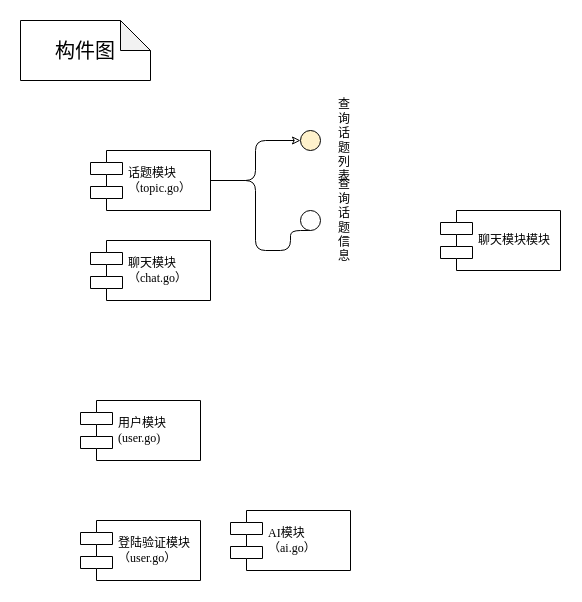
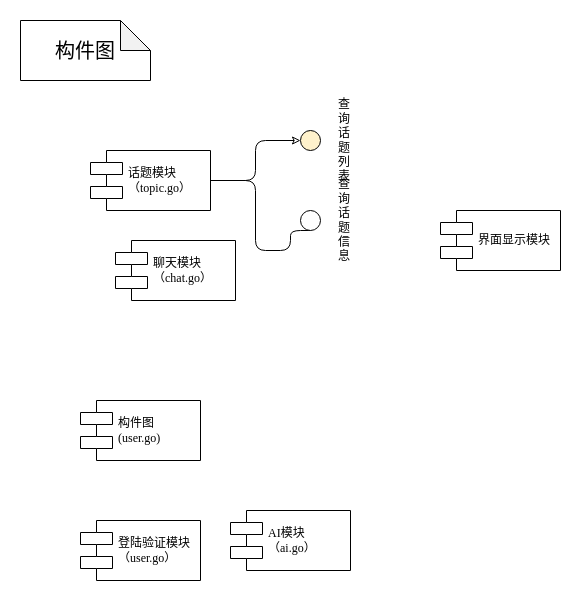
- <mxCell id="11" value="聊天模块&lt;span style=&quot;background-color: initial;&quot;&gt;模块&lt;/span&gt;" style="shape=component;align=left;spacingLeft=36;rounded=0;shadow=0;comic=0;labelBackgroundColor=none;strokeWidth=1;fontFamily=Verdana;fontSize=12;html=1;" vertex="1" parent="1"><mxGeometry x="440" y="210" width="120" height="60" as="geometry" /></mxCell>
+ <mxCell id="11" value="界面显示&lt;span style=&quot;background-color: initial;&quot;&gt;模块&lt;/span&gt;" style="shape=component;align=left;spacingLeft=36;rounded=0;shadow=0;comic=0;labelBackgroundColor=none;strokeWidth=1;fontFamily=Verdana;fontSize=12;html=1;" vertex="1" parent="1"><mxGeometry x="440" y="210" width="120" height="60" as="geometry" /></mxCell>
- <mxCell id="2" value="聊天模块&lt;div&gt;（chat.go）&lt;/div&gt;" style="shape=component;align=left;spacingLeft=36;rounded=0;shadow=0;comic=0;labelBackgroundColor=none;strokeWidth=1;fontFamily=Verdana;fontSize=12;html=1;" parent="1" vertex="1"><mxGeometry x="90" y="240" width="120" height="60" as="geometry" /></mxCell>
+ <mxCell id="2" value="聊天模块&lt;div&gt;（chat.go）&lt;/div&gt;" style="shape=component;align=left;spacingLeft=36;rounded=0;shadow=0;comic=0;labelBackgroundColor=none;strokeWidth=1;fontFamily=Verdana;fontSize=12;html=1;" parent="1" vertex="1"><mxGeometry x="115" y="240" width="120" height="60" as="geometry" /></mxCell>
- <mxCell id="7" value="用户模块&lt;div&gt;(user.go)&lt;/div&gt;" style="shape=component;align=left;spacingLeft=36;rounded=0;shadow=0;comic=0;labelBackgroundColor=none;strokeWidth=1;fontFamily=Verdana;fontSize=12;html=1;" vertex="1" parent="1"><mxGeometry x="80" y="400" width="120" height="60" as="geometry" /></mxCell>
+ <mxCell id="7" value="构件图&lt;div&gt;(user.go)&lt;/div&gt;" style="shape=component;align=left;spacingLeft=36;rounded=0;shadow=0;comic=0;labelBackgroundColor=none;strokeWidth=1;fontFamily=Verdana;fontSize=12;html=1;" vertex="1" parent="1"><mxGeometry x="80" y="400" width="120" height="60" as="geometry" /></mxCell>
